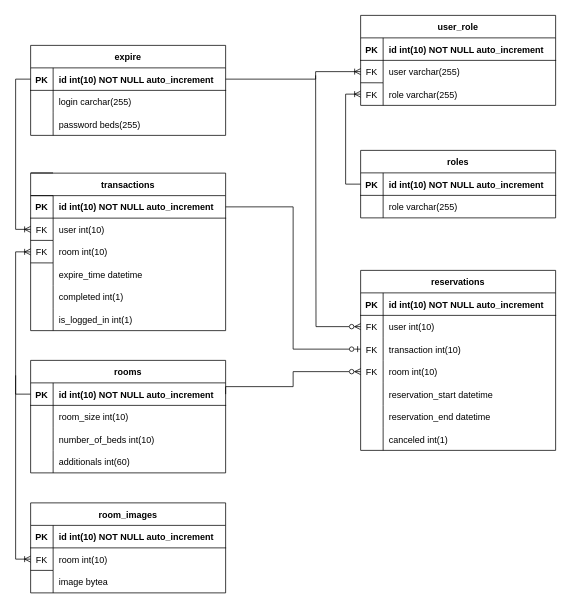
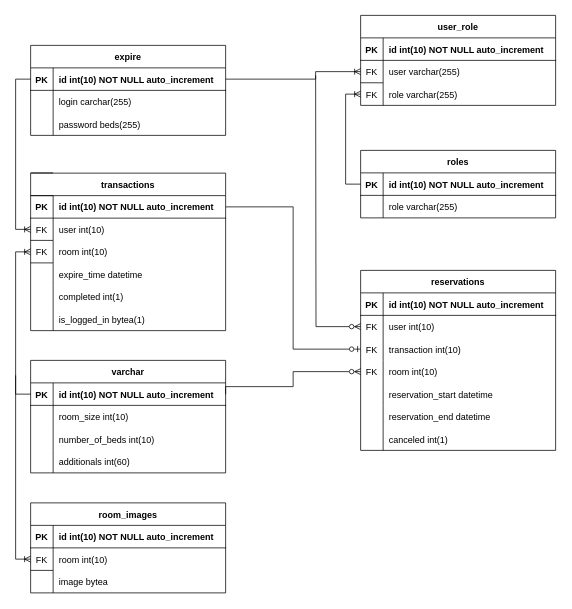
- <mxCell id="50" value="is_logged_in int(1)" style="shape=partialRectangle;connectable=0;fillColor=none;top=0;left=0;bottom=0;right=0;align=left;spacingLeft=6;overflow=hidden;" vertex="1" parent="48"><mxGeometry x="30" width="230" height="30" as="geometry"><mxRectangle width="230" height="30" as="alternateBounds" /></mxGeometry></mxCell>
+ <mxCell id="50" value="is_logged_in bytea(1)" style="shape=partialRectangle;connectable=0;fillColor=none;top=0;left=0;bottom=0;right=0;align=left;spacingLeft=6;overflow=hidden;" vertex="1" parent="48"><mxGeometry x="30" width="230" height="30" as="geometry"><mxRectangle width="230" height="30" as="alternateBounds" /></mxGeometry></mxCell>
- <mxCell id="51" value="rooms" style="shape=table;startSize=30;container=1;collapsible=1;childLayout=tableLayout;fixedRows=1;rowLines=0;fontStyle=1;align=center;resizeLast=1;" vertex="1" parent="1"><mxGeometry x="40" y="480" width="260" height="150" as="geometry" /></mxCell>
+ <mxCell id="51" value="varchar" style="shape=table;startSize=30;container=1;collapsible=1;childLayout=tableLayout;fixedRows=1;rowLines=0;fontStyle=1;align=center;resizeLast=1;" vertex="1" parent="1"><mxGeometry x="40" y="480" width="260" height="150" as="geometry" /></mxCell>
